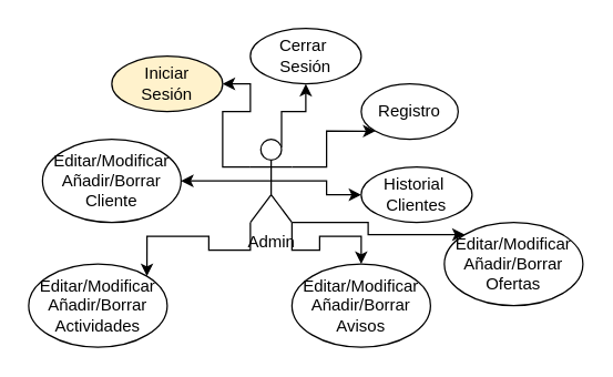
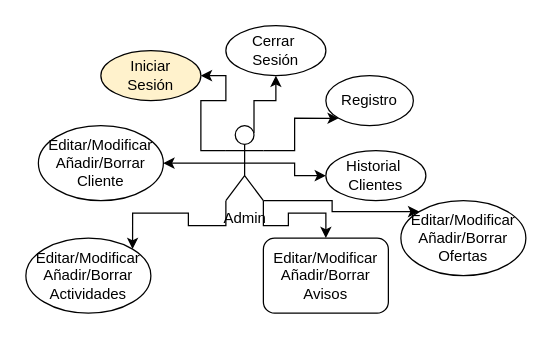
- <mxCell id="17" value="Editar/Modificar&lt;div&gt;Añadir/Borrar&lt;/div&gt;&lt;div&gt;Avisos&lt;/div&gt;" style="ellipse;whiteSpace=wrap;html=1;" vertex="1" parent="1"><mxGeometry x="210" y="190" width="100" height="60" as="geometry" /></mxCell>
+ <mxCell id="17" value="Editar/Modificar&lt;div&gt;Añadir/Borrar&lt;/div&gt;&lt;div&gt;Avisos&lt;/div&gt;" style="whiteSpace=wrap;html=1;rounded=1;" vertex="1" parent="1"><mxGeometry x="210" y="190" width="100" height="60" as="geometry" /></mxCell>
